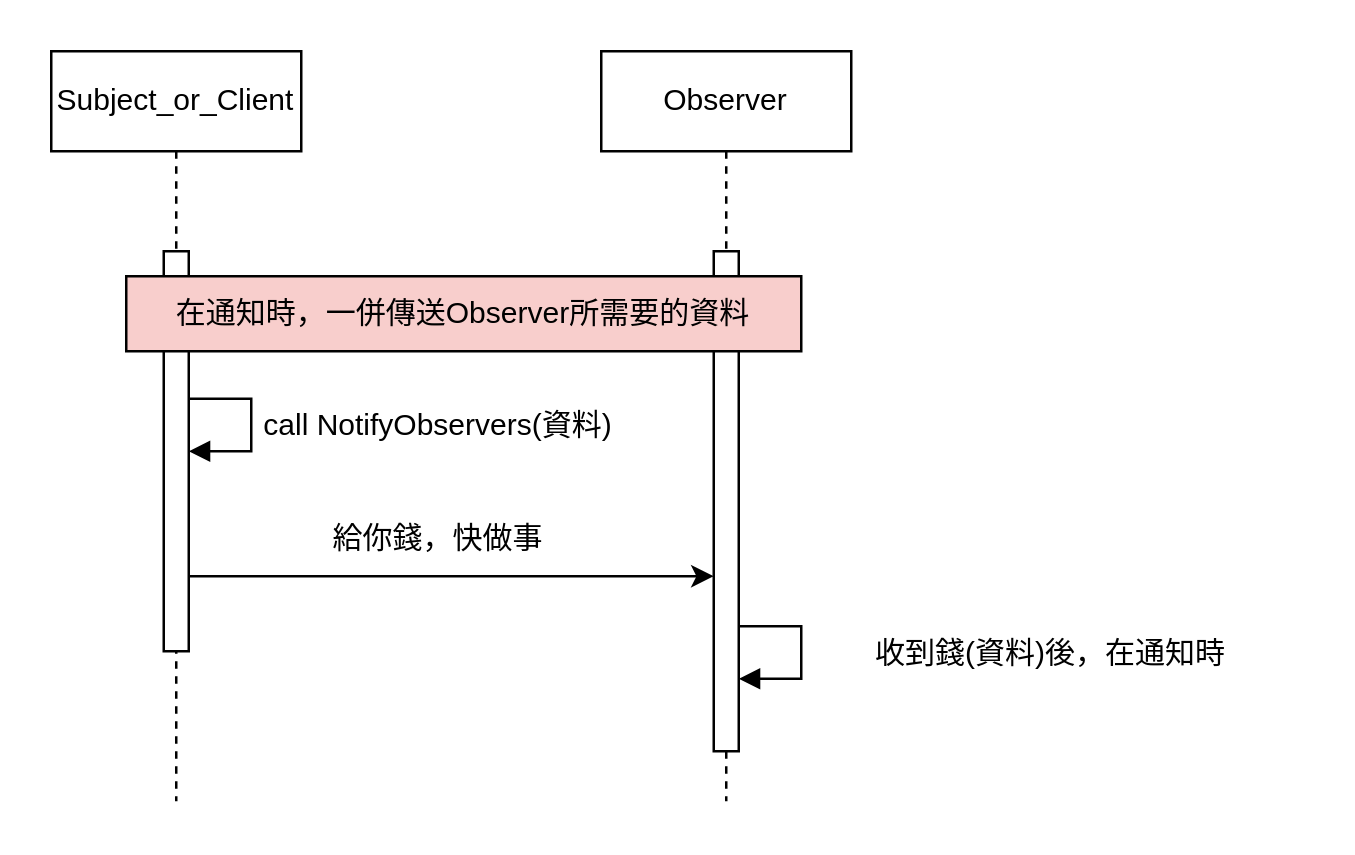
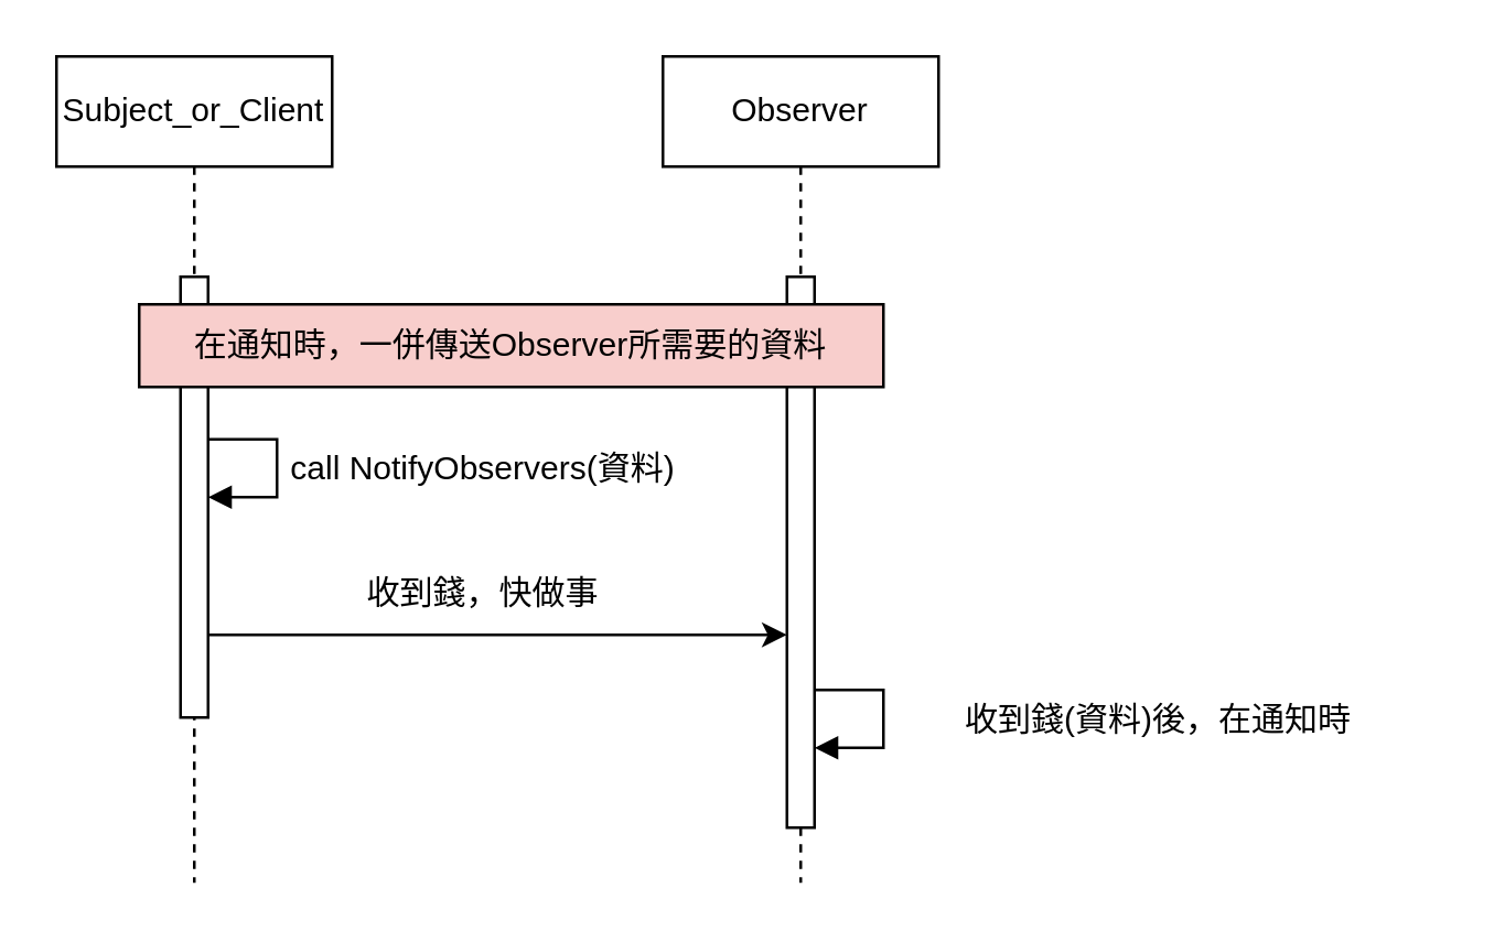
- <mxCell id="10" value="給你錢，快做事" style="text;html=1;align=center;verticalAlign=middle;whiteSpace=wrap;rounded=0;" vertex="1" parent="1"><mxGeometry x="90" y="200" width="170" height="30" as="geometry" /></mxCell>
+ <mxCell id="10" value="收到錢，快做事" style="text;html=1;align=center;verticalAlign=middle;whiteSpace=wrap;rounded=0;" vertex="1" parent="1"><mxGeometry x="90" y="200" width="170" height="30" as="geometry" /></mxCell>
